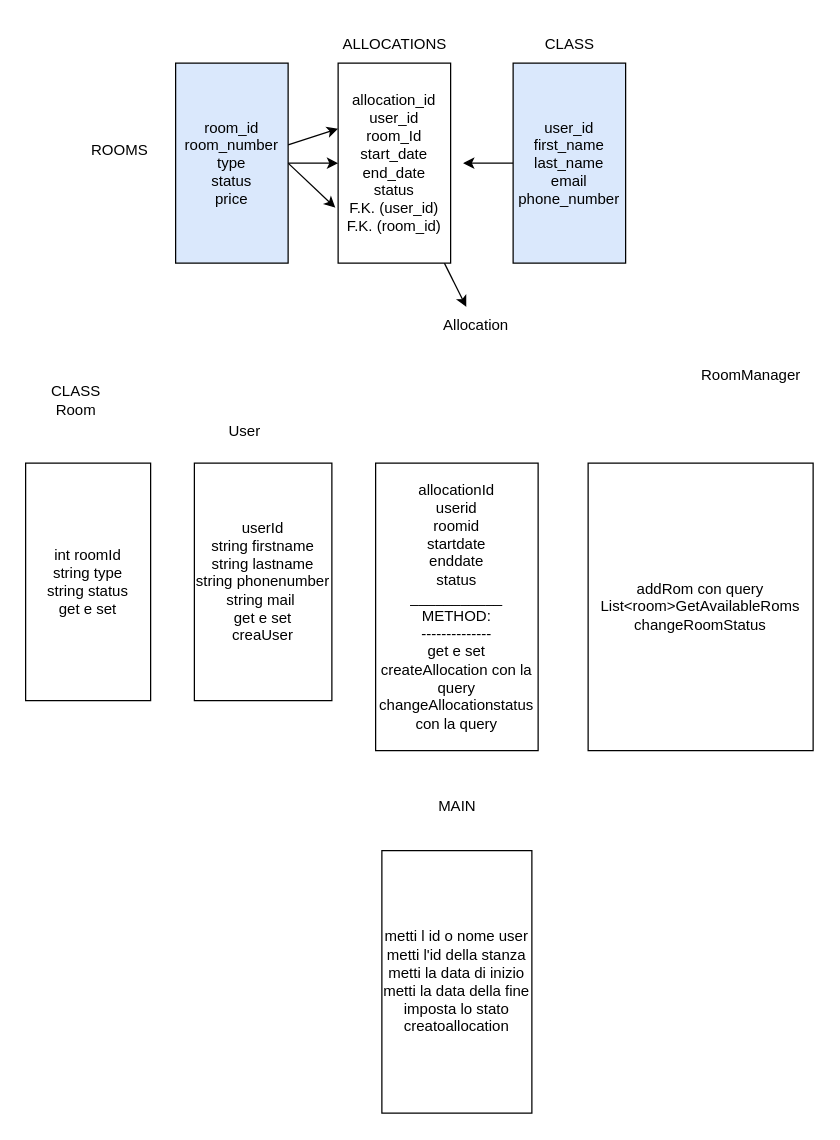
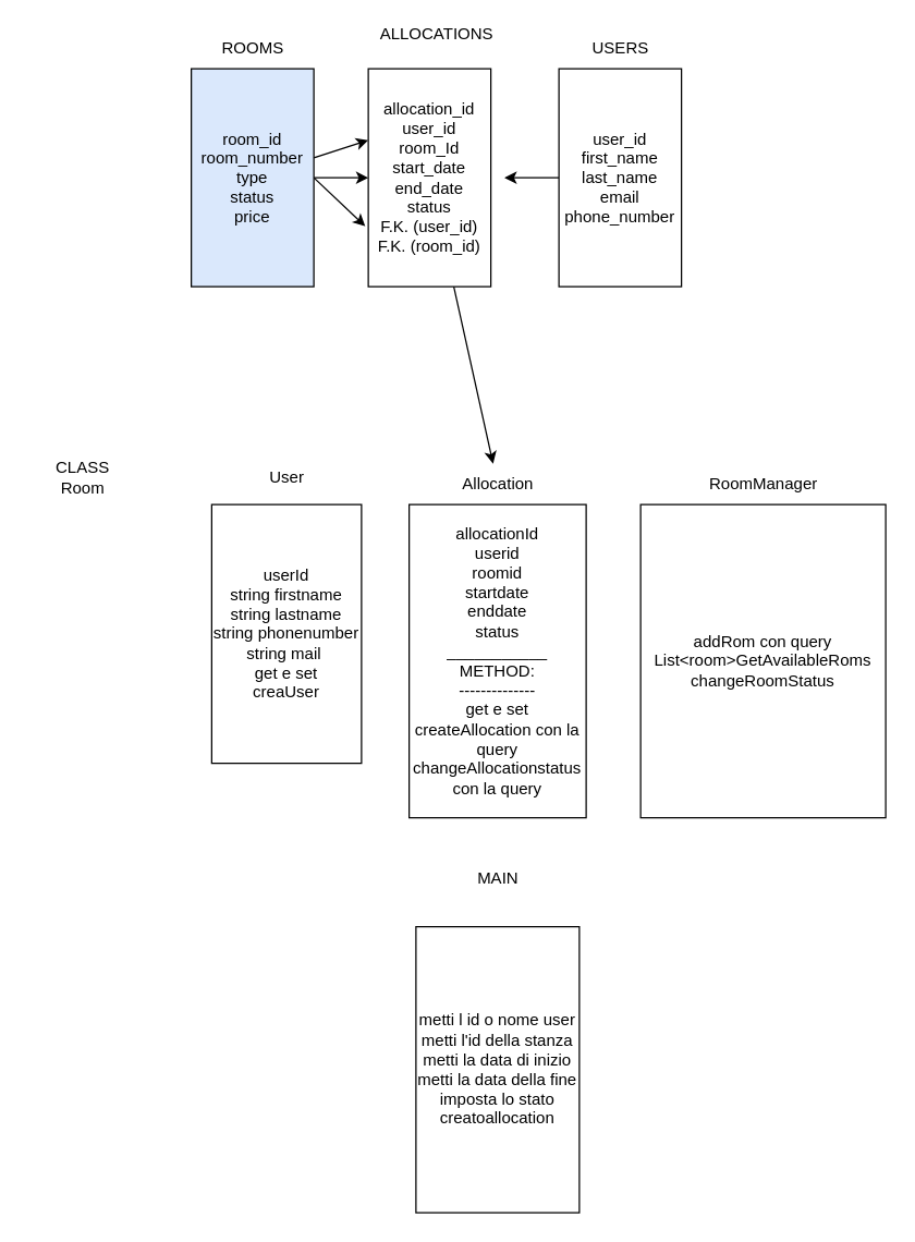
- <mxCell id="12" value="ALLOCATIONS" style="text;html=1;align=center;verticalAlign=middle;resizable=0;points=[];autosize=1;strokeColor=none;fillColor=none;" parent="1" vertex="1"><mxGeometry x="260" y="20" width="110" height="30" as="geometry" /></mxCell>
+ <mxCell id="12" value="ALLOCATIONS" style="text;html=1;align=center;verticalAlign=middle;resizable=0;points=[];autosize=1;strokeColor=none;fillColor=none;" parent="1" vertex="1"><mxGeometry x="265" y="10" width="110" height="30" as="geometry" /></mxCell>
- <mxCell id="11" value="CLASS" style="text;html=1;align=center;verticalAlign=middle;resizable=0;points=[];autosize=1;strokeColor=none;fillColor=none;" parent="1" vertex="1"><mxGeometry x="425" y="20" width="60" height="30" as="geometry" /></mxCell>
+ <mxCell id="11" value="USERS" style="text;html=1;align=center;verticalAlign=middle;resizable=0;points=[];autosize=1;strokeColor=none;fillColor=none;" parent="1" vertex="1"><mxGeometry x="425" y="20" width="60" height="30" as="geometry" /></mxCell>
- <mxCell id="10" value="ROOMS" style="text;html=1;align=center;verticalAlign=middle;resizable=0;points=[];autosize=1;strokeColor=none;fillColor=none;" parent="1" vertex="1"><mxGeometry x="60" y="105" width="70" height="30" as="geometry" /></mxCell>
+ <mxCell id="10" value="ROOMS" style="text;html=1;align=center;verticalAlign=middle;resizable=0;points=[];autosize=1;strokeColor=none;fillColor=none;" parent="1" vertex="1"><mxGeometry x="150" y="20" width="70" height="30" as="geometry" /></mxCell>
- <mxCell id="7" value="user_id&lt;br&gt;first_name&lt;br&gt;last_name&lt;br&gt;email&lt;br&gt;phone_number&lt;br&gt;" style="rounded=0;whiteSpace=wrap;html=1;fillColor=#dae8fc;" parent="1" vertex="1"><mxGeometry x="410" y="50" width="90" height="160" as="geometry" /></mxCell>
+ <mxCell id="7" value="user_id&lt;br&gt;first_name&lt;br&gt;last_name&lt;br&gt;email&lt;br&gt;phone_number&lt;br&gt;" style="rounded=0;whiteSpace=wrap;html=1;" parent="1" vertex="1"><mxGeometry x="410" y="50" width="90" height="160" as="geometry" /></mxCell>
- <mxCell id="16" value="Allocation" style="text;html=1;align=center;verticalAlign=middle;resizable=0;points=[];autosize=1;strokeColor=none;fillColor=none;" parent="1" vertex="1"><mxGeometry x="340" y="245" width="80" height="30" as="geometry" /></mxCell>
+ <mxCell id="16" value="Allocation" style="text;html=1;align=center;verticalAlign=middle;resizable=0;points=[];autosize=1;strokeColor=none;fillColor=none;" parent="1" vertex="1"><mxGeometry x="325" y="340" width="80" height="30" as="geometry" /></mxCell>
- <mxCell id="22" value="RoomManager" style="text;html=1;align=center;verticalAlign=middle;resizable=0;points=[];autosize=1;strokeColor=none;fillColor=none;" parent="1" vertex="1"><mxGeometry x="550" y="285" width="100" height="30" as="geometry" /></mxCell>
+ <mxCell id="22" value="RoomManager" style="text;html=1;align=center;verticalAlign=middle;resizable=0;points=[];autosize=1;strokeColor=none;fillColor=none;" parent="1" vertex="1"><mxGeometry x="510" y="340" width="100" height="30" as="geometry" /></mxCell>
- <mxCell id="14" value="CLASS&lt;br&gt;Room" style="text;html=1;align=center;verticalAlign=middle;resizable=0;points=[];autosize=1;strokeColor=none;fillColor=none;" parent="1" vertex="1"><mxGeometry x="30" y="300" width="60" height="40" as="geometry" /></mxCell>
+ <mxCell id="14" value="CLASS&lt;br&gt;Room" style="text;html=1;align=center;verticalAlign=middle;resizable=0;points=[];autosize=1;strokeColor=none;fillColor=none;" parent="1" vertex="1"><mxGeometry x="30" y="330" width="60" height="40" as="geometry" /></mxCell>
- <mxCell id="20" value="User" style="text;html=1;align=center;verticalAlign=middle;resizable=0;points=[];autosize=1;strokeColor=none;fillColor=none;" parent="1" vertex="1"><mxGeometry x="170" y="330" width="50" height="30" as="geometry" /></mxCell>
+ <mxCell id="20" value="User" style="text;html=1;align=center;verticalAlign=middle;resizable=0;points=[];autosize=1;strokeColor=none;fillColor=none;" parent="1" vertex="1"><mxGeometry x="185" y="335" width="50" height="30" as="geometry" /></mxCell>
- <mxCell id="13" value="int roomId&lt;br&gt;string type&lt;br&gt;string status&lt;br&gt;get e set&lt;br&gt;" style="rounded=0;whiteSpace=wrap;html=1;" parent="1" vertex="1"><mxGeometry x="20" y="370" width="100" height="190" as="geometry" /></mxCell>
